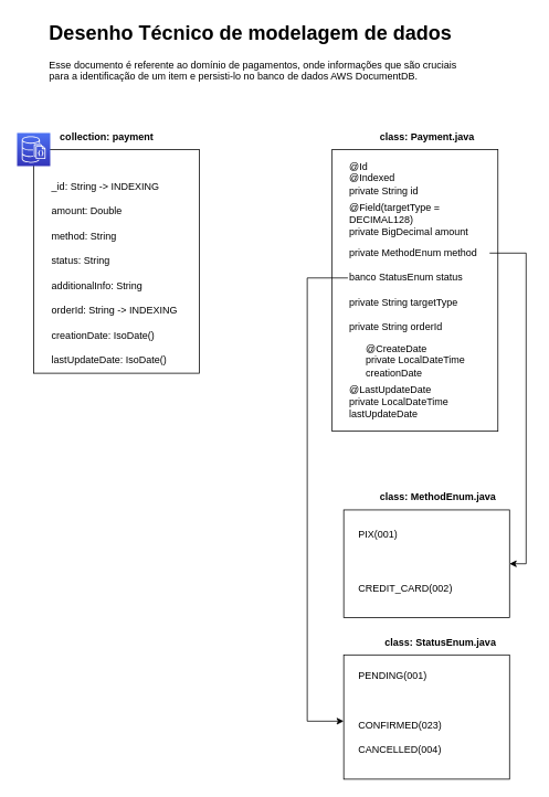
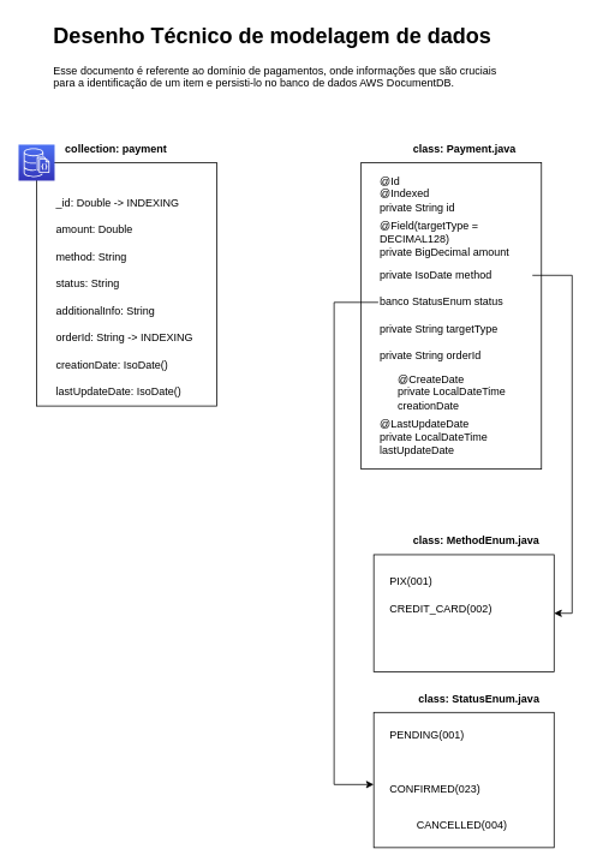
- <mxCell id="7" value="_id: String -&amp;gt; INDEXING" style="text;html=1;strokeColor=none;fillColor=none;align=left;verticalAlign=middle;whiteSpace=wrap;rounded=0;" vertex="1" parent="1"><mxGeometry x="60" y="210" width="140" height="30" as="geometry" /></mxCell>
+ <mxCell id="7" value="_id: Double -&amp;gt; INDEXING" style="text;html=1;strokeColor=none;fillColor=none;align=left;verticalAlign=middle;whiteSpace=wrap;rounded=0;" vertex="1" parent="1"><mxGeometry x="60" y="210" width="140" height="30" as="geometry" /></mxCell>
- <mxCell id="18" value="private MethodEnum method" style="text;html=1;strokeColor=none;fillColor=none;align=left;verticalAlign=middle;whiteSpace=wrap;rounded=0;" vertex="1" parent="1"><mxGeometry x="419" y="290" width="171" height="30" as="geometry" /></mxCell>
+ <mxCell id="18" value="private IsoDate method" style="text;html=1;strokeColor=none;fillColor=none;align=left;verticalAlign=middle;whiteSpace=wrap;rounded=0;" vertex="1" parent="1"><mxGeometry x="419" y="290" width="171" height="30" as="geometry" /></mxCell>
- <mxCell id="27" value="CREDIT_CARD(002)" style="text;html=1;strokeColor=none;fillColor=none;align=left;verticalAlign=middle;whiteSpace=wrap;rounded=0;" vertex="1" parent="1"><mxGeometry x="430" y="695" width="140" height="30" as="geometry" /></mxCell>
+ <mxCell id="27" value="CREDIT_CARD(002)" style="text;html=1;strokeColor=none;fillColor=none;align=left;verticalAlign=middle;whiteSpace=wrap;rounded=0;" vertex="1" parent="1"><mxGeometry x="430" y="660" width="140" height="30" as="geometry" /></mxCell>
- <mxCell id="37" value="CANCELLED(004)" style="text;html=1;strokeColor=none;fillColor=none;align=left;verticalAlign=middle;whiteSpace=wrap;rounded=0;" vertex="1" parent="1"><mxGeometry x="430" y="890" width="140" height="30" as="geometry" /></mxCell>
+ <mxCell id="37" value="CANCELLED(004)" style="text;html=1;strokeColor=none;fillColor=none;align=left;verticalAlign=middle;whiteSpace=wrap;rounded=0;" vertex="1" parent="1"><mxGeometry x="460" y="900" width="140" height="30" as="geometry" /></mxCell>
